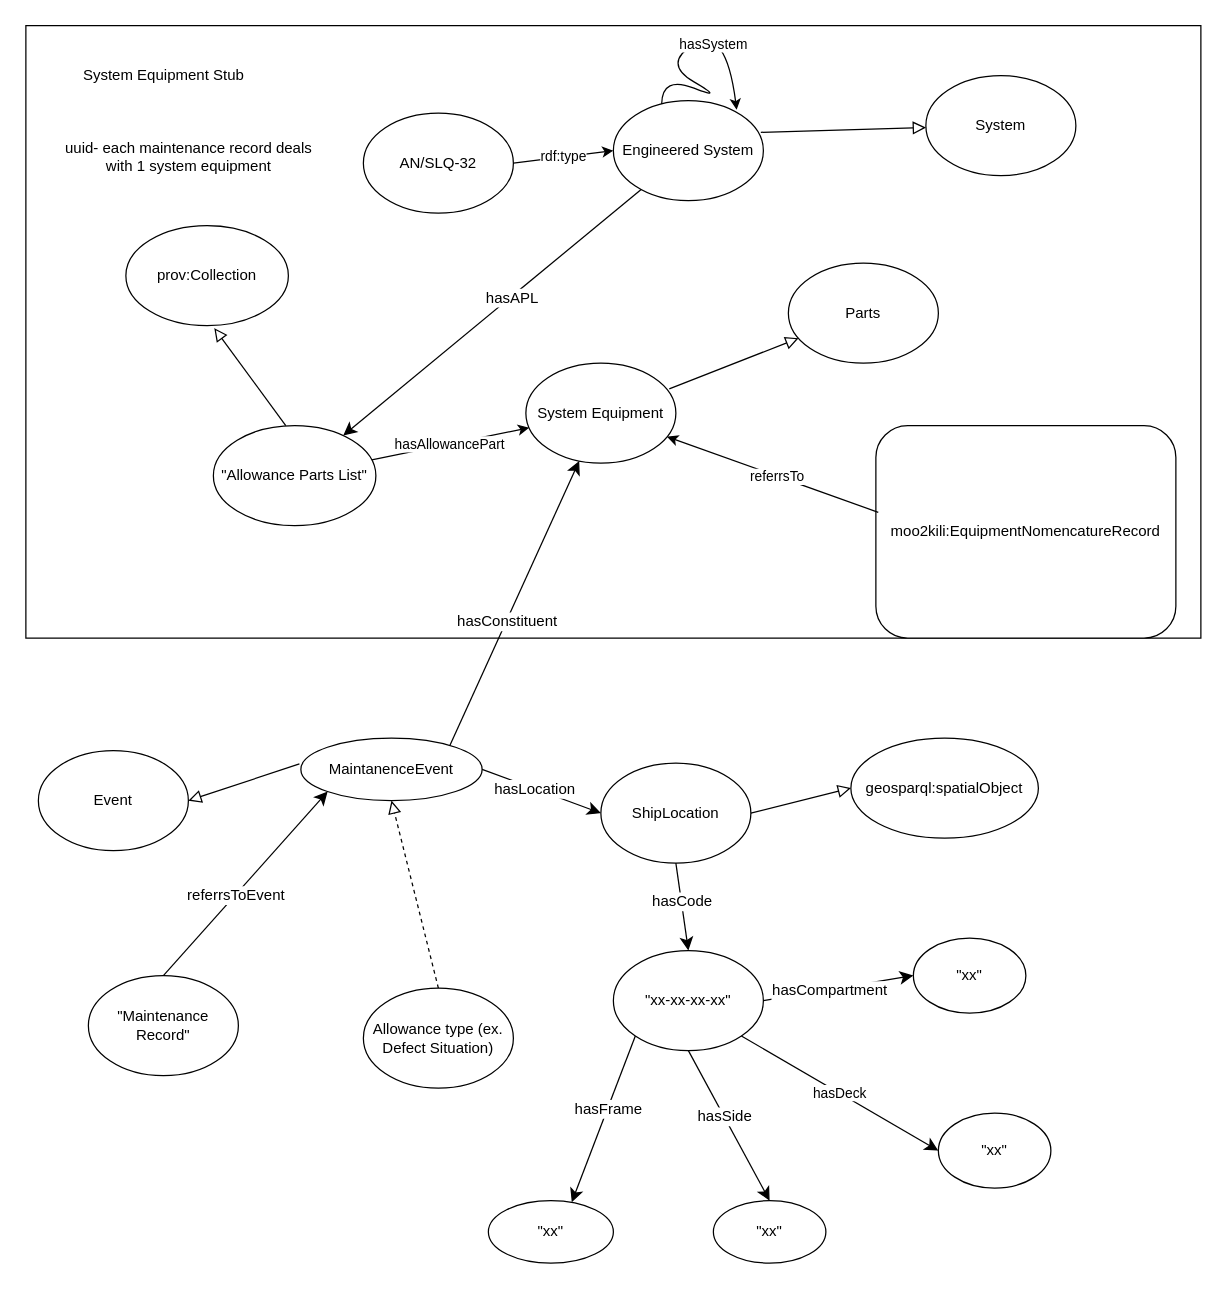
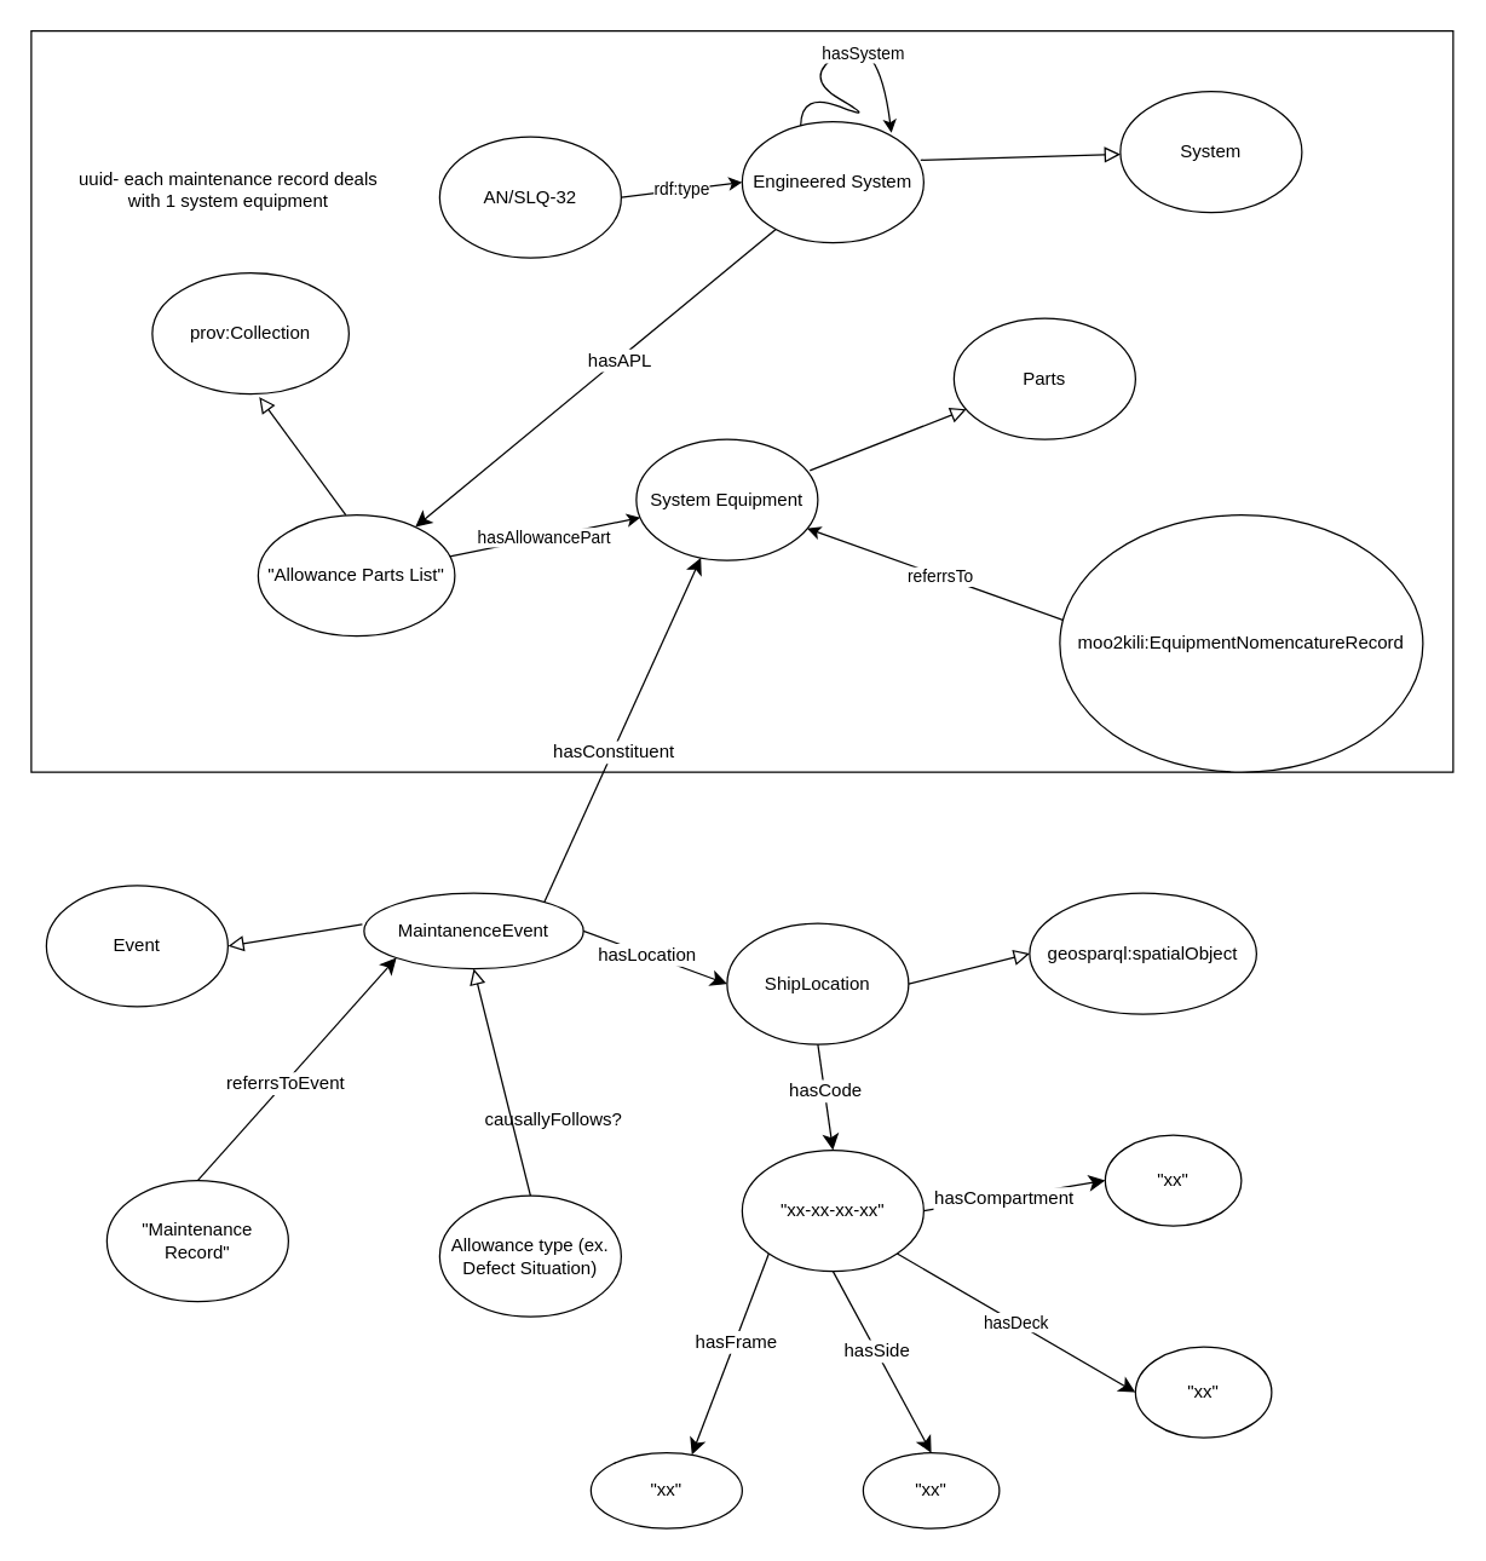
- <mxCell id="50" value="System Equipment Stub" style="text;html=1;align=center;verticalAlign=middle;resizable=0;points=[];autosize=1;strokeColor=none;fillColor=none;" vertex="1" parent="1"><mxGeometry x="60" y="50" width="140" height="20" as="geometry" /></mxCell>
- <mxCell id="45" value="moo2kili:EquipmentNomencatureRecord&lt;br&gt;" style="whiteSpace=wrap;html=1;rounded=1;" vertex="1" parent="1"><mxGeometry x="700" y="340" width="240" height="170" as="geometry" /></mxCell>
+ <mxCell id="45" value="moo2kili:EquipmentNomencatureRecord&lt;br&gt;" style="ellipse;whiteSpace=wrap;html=1;" vertex="1" parent="1"><mxGeometry x="700" y="340" width="240" height="170" as="geometry" /></mxCell>
- <mxCell id="5" value="Event" style="ellipse;whiteSpace=wrap;html=1;" parent="1" vertex="1"><mxGeometry x="30" y="600" width="120" height="80" as="geometry" /></mxCell>
+ <mxCell id="5" value="Event" style="ellipse;whiteSpace=wrap;html=1;" parent="1" vertex="1"><mxGeometry x="30" y="585" width="120" height="80" as="geometry" /></mxCell>
- <mxCell id="10" value="" style="endArrow=block;html=1;fontColor=#000099;exitX=0.5;exitY=0;exitDx=0;exitDy=0;endFill=0;entryX=0.5;entryY=1;entryDx=0;entryDy=0;endSize=8;arcSize=0;dashed=1;" parent="1" source="9" target="3" edge="1"><mxGeometry width="50" height="50" relative="1" as="geometry"><mxPoint x="239.04" y="663.04" as="sourcePoint" /><mxPoint x="140" y="650" as="targetPoint" /></mxGeometry></mxCell>
+ <mxCell id="10" value="" style="endArrow=block;html=1;fontColor=#000099;exitX=0.5;exitY=0;exitDx=0;exitDy=0;endFill=0;entryX=0.5;entryY=1;entryDx=0;entryDy=0;endSize=8;arcSize=0;" parent="1" source="9" target="3" edge="1"><mxGeometry width="50" height="50" relative="1" as="geometry"><mxPoint x="239.04" y="663.04" as="sourcePoint" /><mxPoint x="140" y="650" as="targetPoint" /></mxGeometry></mxCell>
+ <mxCell id="37" value="causallyFollows?" style="text;html=1;align=center;verticalAlign=middle;resizable=0;points=[];autosize=1;strokeColor=none;fillColor=none;" parent="1" vertex="1"><mxGeometry x="310" y="730" width="110" height="20" as="geometry" /></mxCell>
